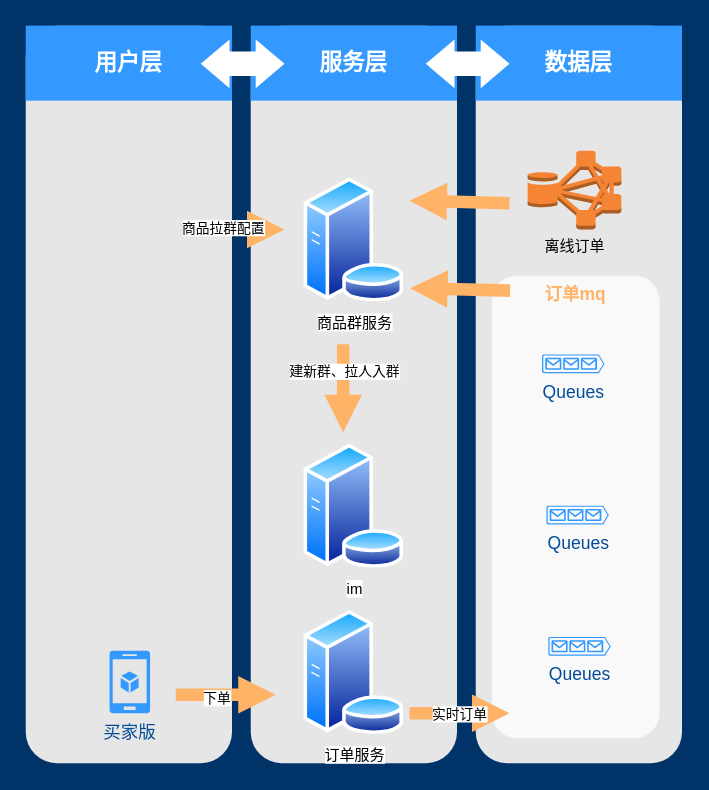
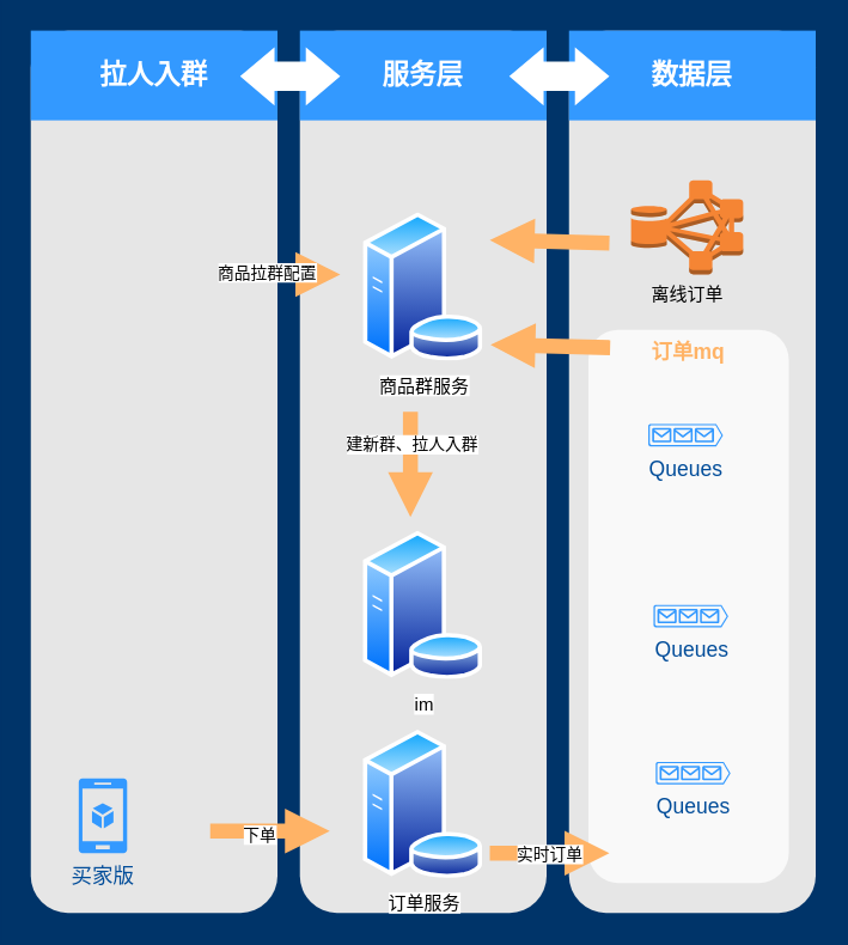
- <mxCell id="5" value="用户层" style="whiteSpace=wrap;html=1;dashed=1;strokeColor=none;strokeWidth=2;fillColor=#3399FF;fontFamily=Helvetica;fontSize=18;fontColor=#FFFFFF;fontStyle=1" parent="1" vertex="1"><mxGeometry x="20" y="20" width="165" height="60" as="geometry" /></mxCell>
+ <mxCell id="5" value="拉人入群" style="whiteSpace=wrap;html=1;dashed=1;strokeColor=none;strokeWidth=2;fillColor=#3399FF;fontFamily=Helvetica;fontSize=18;fontColor=#FFFFFF;fontStyle=1" parent="1" vertex="1"><mxGeometry x="20" y="20" width="165" height="60" as="geometry" /></mxCell>
- <mxCell id="16" value="买家版" style="verticalLabelPosition=bottom;html=1;verticalAlign=top;strokeColor=none;fillColor=#3399FF;shape=mxgraph.azure.mobile_services;dashed=1;fontFamily=Helvetica;fontSize=14;fontColor=#004C99" vertex="1" parent="1"><mxGeometry x="87" y="520" width="32.5" height="50" as="geometry" /></mxCell>
+ <mxCell id="16" value="买家版" style="verticalLabelPosition=bottom;html=1;verticalAlign=top;strokeColor=none;fillColor=#3399FF;shape=mxgraph.azure.mobile_services;dashed=1;fontFamily=Helvetica;fontSize=14;fontColor=#004C99" vertex="1" parent="1"><mxGeometry x="52" y="520" width="32.5" height="50" as="geometry" /></mxCell>
